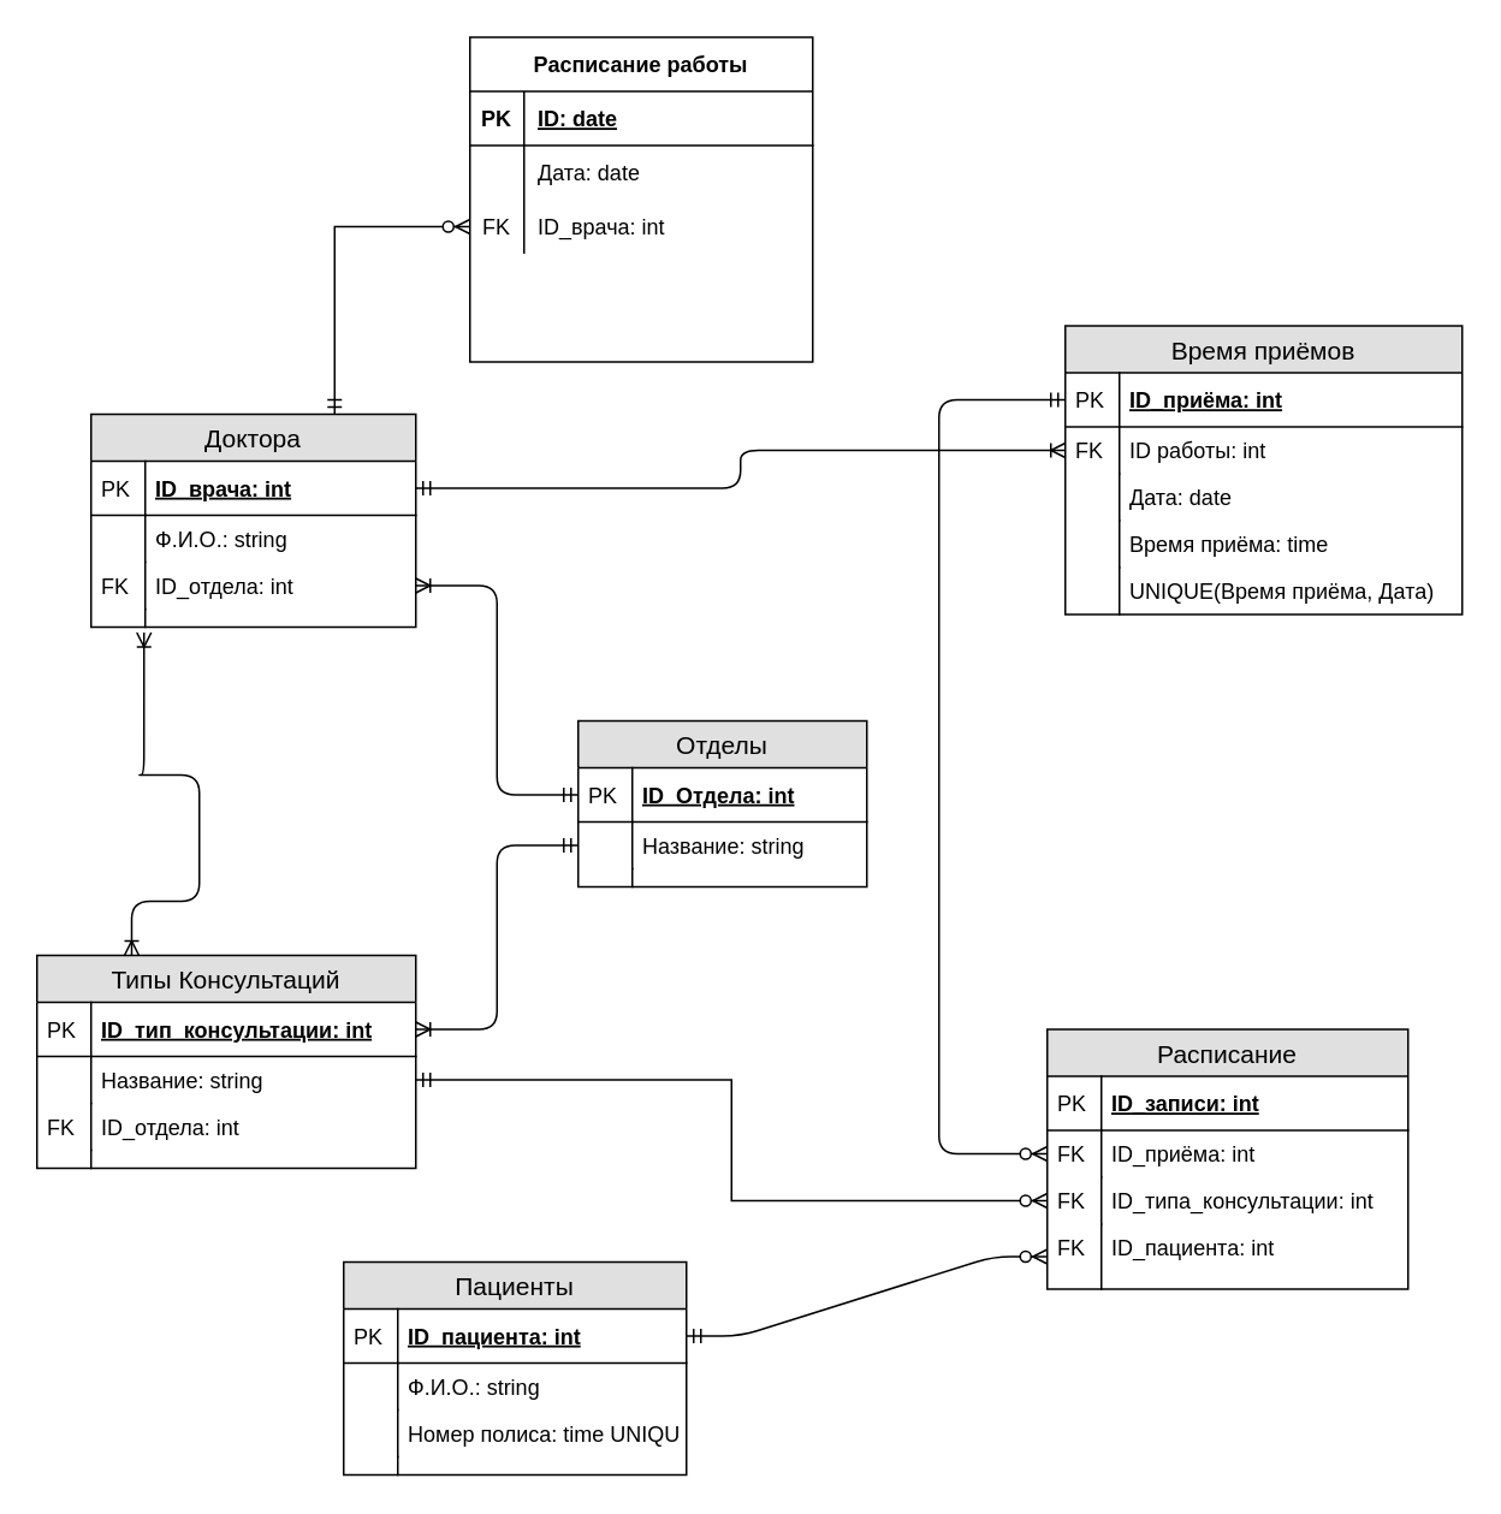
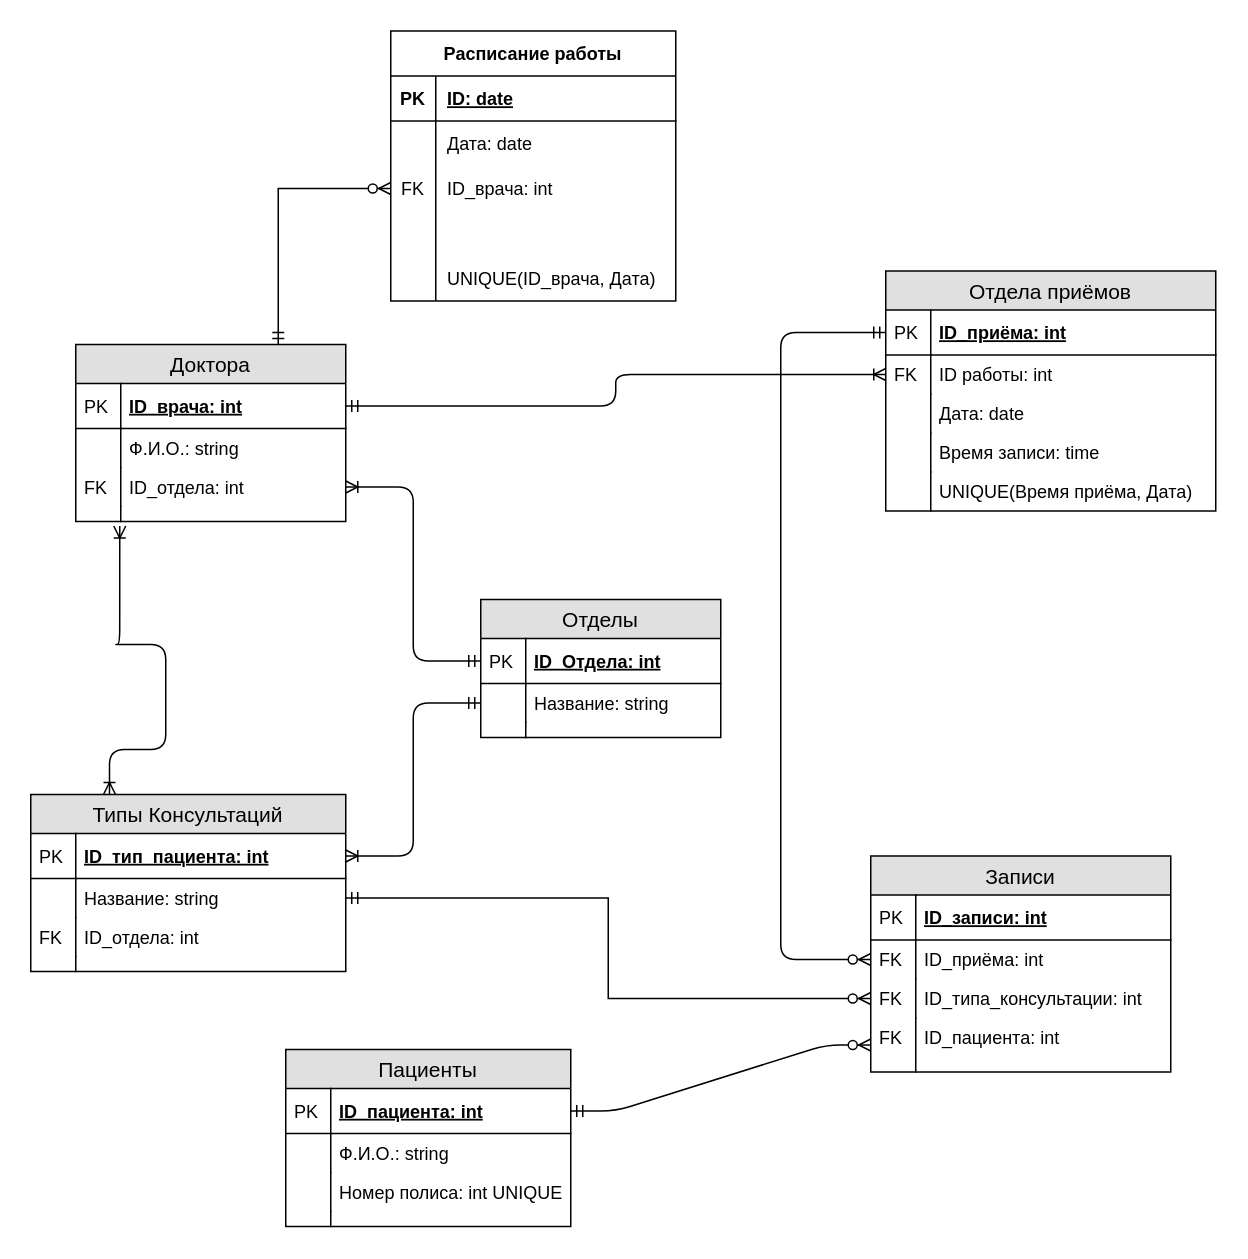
+ <mxCell id="49" value="UNIQUE(ID_врача, Дата)" style="shape=partialRectangle;connectable=0;fillColor=none;top=0;left=0;bottom=0;right=0;align=left;spacingLeft=6;overflow=hidden;" vertex="1" parent="47"><mxGeometry x="30" width="160" height="30" as="geometry" /></mxCell>
- <mxCell id="50" value="Время приёмов" style="swimlane;fontStyle=0;childLayout=stackLayout;horizontal=1;startSize=26;fillColor=#e0e0e0;horizontalStack=0;resizeParent=1;resizeParentMax=0;resizeLast=0;collapsible=1;marginBottom=0;swimlaneFillColor=#ffffff;align=center;fontSize=14;" parent="1" vertex="1"><mxGeometry x="590" y="180" width="220" height="160" as="geometry" /></mxCell>
+ <mxCell id="50" value="Отдела приёмов" style="swimlane;fontStyle=0;childLayout=stackLayout;horizontal=1;startSize=26;fillColor=#e0e0e0;horizontalStack=0;resizeParent=1;resizeParentMax=0;resizeLast=0;collapsible=1;marginBottom=0;swimlaneFillColor=#ffffff;align=center;fontSize=14;" parent="1" vertex="1"><mxGeometry x="590" y="180" width="220" height="160" as="geometry" /></mxCell>
- <mxCell id="57" value="Время приёма: time" style="shape=partialRectangle;top=0;left=0;right=0;bottom=0;align=left;verticalAlign=top;fillColor=none;spacingLeft=34;spacingRight=4;overflow=hidden;rotatable=0;points=[[0,0.5],[1,0.5]];portConstraint=eastwest;dropTarget=0;fontSize=12;" parent="50" vertex="1"><mxGeometry y="108" width="220" height="26" as="geometry" /></mxCell>
+ <mxCell id="57" value="Время записи: time" style="shape=partialRectangle;top=0;left=0;right=0;bottom=0;align=left;verticalAlign=top;fillColor=none;spacingLeft=34;spacingRight=4;overflow=hidden;rotatable=0;points=[[0,0.5],[1,0.5]];portConstraint=eastwest;dropTarget=0;fontSize=12;" parent="50" vertex="1"><mxGeometry y="108" width="220" height="26" as="geometry" /></mxCell>
- <mxCell id="18" value="ID_тип_консультации: int" style="shape=partialRectangle;top=0;left=0;right=0;bottom=1;align=left;verticalAlign=middle;fillColor=none;spacingLeft=34;spacingRight=4;overflow=hidden;rotatable=0;points=[[0,0.5],[1,0.5]];portConstraint=eastwest;dropTarget=0;fontStyle=5;fontSize=12;" parent="17" vertex="1"><mxGeometry y="26" width="210" height="30" as="geometry" /></mxCell>
+ <mxCell id="18" value="ID_тип_пациента: int" style="shape=partialRectangle;top=0;left=0;right=0;bottom=1;align=left;verticalAlign=middle;fillColor=none;spacingLeft=34;spacingRight=4;overflow=hidden;rotatable=0;points=[[0,0.5],[1,0.5]];portConstraint=eastwest;dropTarget=0;fontStyle=5;fontSize=12;" parent="17" vertex="1"><mxGeometry y="26" width="210" height="30" as="geometry" /></mxCell>
- <mxCell id="70" value="Расписание" style="swimlane;fontStyle=0;childLayout=stackLayout;horizontal=1;startSize=26;fillColor=#e0e0e0;horizontalStack=0;resizeParent=1;resizeParentMax=0;resizeLast=0;collapsible=1;marginBottom=0;swimlaneFillColor=#ffffff;align=center;fontSize=14;" parent="1" vertex="1"><mxGeometry x="580" y="570" width="200" height="144" as="geometry" /></mxCell>
+ <mxCell id="70" value="Записи" style="swimlane;fontStyle=0;childLayout=stackLayout;horizontal=1;startSize=26;fillColor=#e0e0e0;horizontalStack=0;resizeParent=1;resizeParentMax=0;resizeLast=0;collapsible=1;marginBottom=0;swimlaneFillColor=#ffffff;align=center;fontSize=14;" parent="1" vertex="1"><mxGeometry x="580" y="570" width="200" height="144" as="geometry" /></mxCell>
- <mxCell id="66" value="Номер полиса: time UNIQUE" style="shape=partialRectangle;top=0;left=0;right=0;bottom=0;align=left;verticalAlign=top;fillColor=none;spacingLeft=34;spacingRight=4;overflow=hidden;rotatable=0;points=[[0,0.5],[1,0.5]];portConstraint=eastwest;dropTarget=0;fontSize=12;" parent="61" vertex="1"><mxGeometry y="82" width="190" height="26" as="geometry" /></mxCell>
+ <mxCell id="66" value="Номер полиса: int UNIQUE" style="shape=partialRectangle;top=0;left=0;right=0;bottom=0;align=left;verticalAlign=top;fillColor=none;spacingLeft=34;spacingRight=4;overflow=hidden;rotatable=0;points=[[0,0.5],[1,0.5]];portConstraint=eastwest;dropTarget=0;fontSize=12;" parent="61" vertex="1"><mxGeometry y="82" width="190" height="26" as="geometry" /></mxCell>
